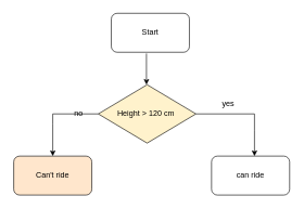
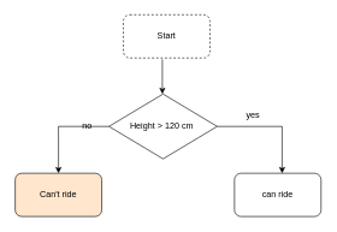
- <mxCell id="2" value="Start" style="rounded=1;whiteSpace=wrap;html=1;sketch=0;" vertex="1" parent="1"><mxGeometry x="170" y="20" width="120" height="60" as="geometry" /></mxCell>
+ <mxCell id="2" value="Start" style="rounded=1;whiteSpace=wrap;html=1;sketch=0;dashed=1;" vertex="1" parent="1"><mxGeometry x="170" y="20" width="120" height="60" as="geometry" /></mxCell>
- <mxCell id="4" value="Height &amp;gt; 120 cm&amp;nbsp;" style="rhombus;whiteSpace=wrap;html=1;rounded=0;sketch=0;fillColor=#fff2cc;" vertex="1" parent="1"><mxGeometry x="150" y="130" width="150" height="90" as="geometry" /></mxCell>
+ <mxCell id="4" value="Height &amp;gt; 120 cm&amp;nbsp;" style="rhombus;whiteSpace=wrap;html=1;rounded=0;sketch=0;" vertex="1" parent="1"><mxGeometry x="150" y="130" width="150" height="90" as="geometry" /></mxCell>
